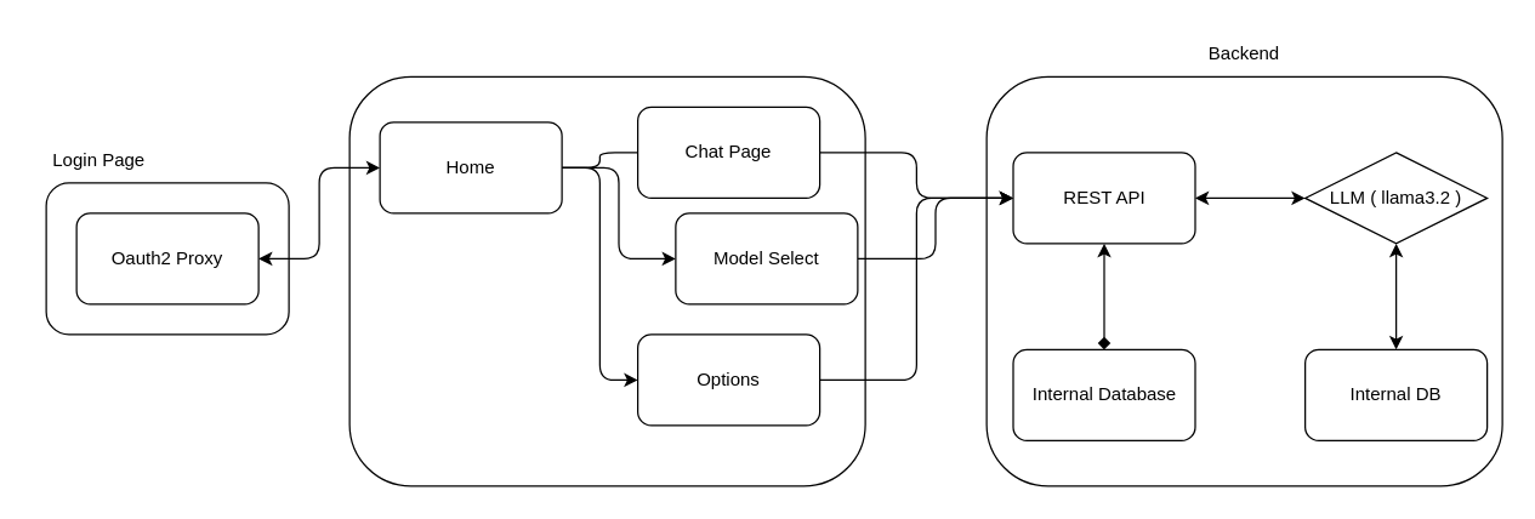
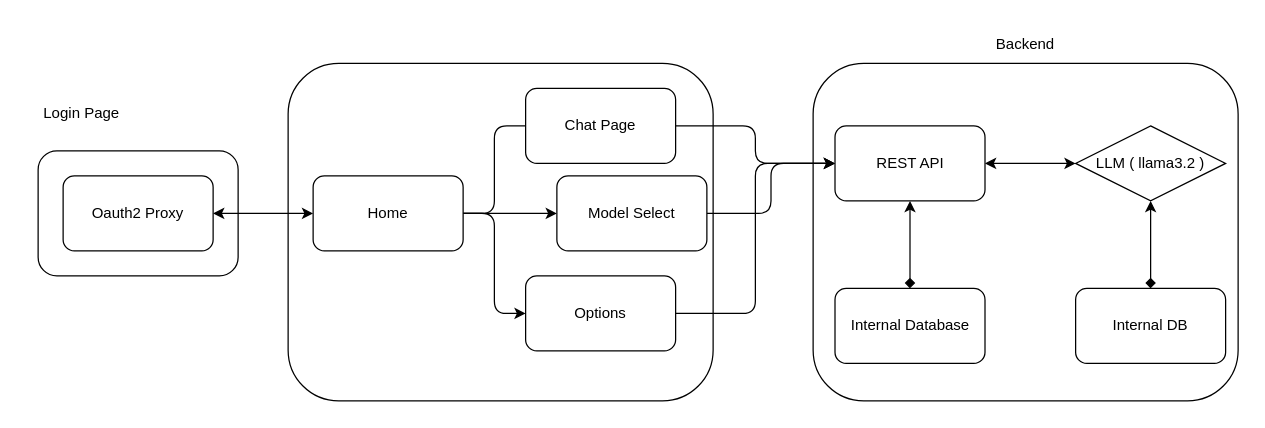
- <mxCell id="23" value="Login Page" style="text;html=1;strokeColor=none;fillColor=none;align=center;verticalAlign=middle;whiteSpace=wrap;rounded=0;" parent="1" vertex="1"><mxGeometry x="20" y="90" width="90" height="30" as="geometry" /></mxCell>
+ <mxCell id="23" value="Login Page" style="text;html=1;strokeColor=none;fillColor=none;align=center;verticalAlign=middle;whiteSpace=wrap;rounded=0;" parent="1" vertex="1"><mxGeometry x="20" y="75" width="90" height="30" as="geometry" /></mxCell>
- <mxCell id="13" value="Home" style="rounded=1;whiteSpace=wrap;html=1;" parent="1" vertex="1"><mxGeometry x="250" y="80" width="120" height="60" as="geometry" /></mxCell>
+ <mxCell id="13" value="Home" style="rounded=1;whiteSpace=wrap;html=1;" parent="1" vertex="1"><mxGeometry x="250" y="140" width="120" height="60" as="geometry" /></mxCell>
- <mxCell id="20" style="edgeStyle=orthogonalEdgeStyle;html=1;startArrow=classic;startFill=1;endArrow=classic;endFill=1;" parent="1" source="21" target="22" edge="1"><mxGeometry relative="1" as="geometry" /></mxCell>
+ <mxCell id="20" style="edgeStyle=orthogonalEdgeStyle;html=1;startArrow=classic;startFill=1;endArrow=diamond;endFill=1;" parent="1" source="21" target="22" edge="1"><mxGeometry relative="1" as="geometry" /></mxCell>
